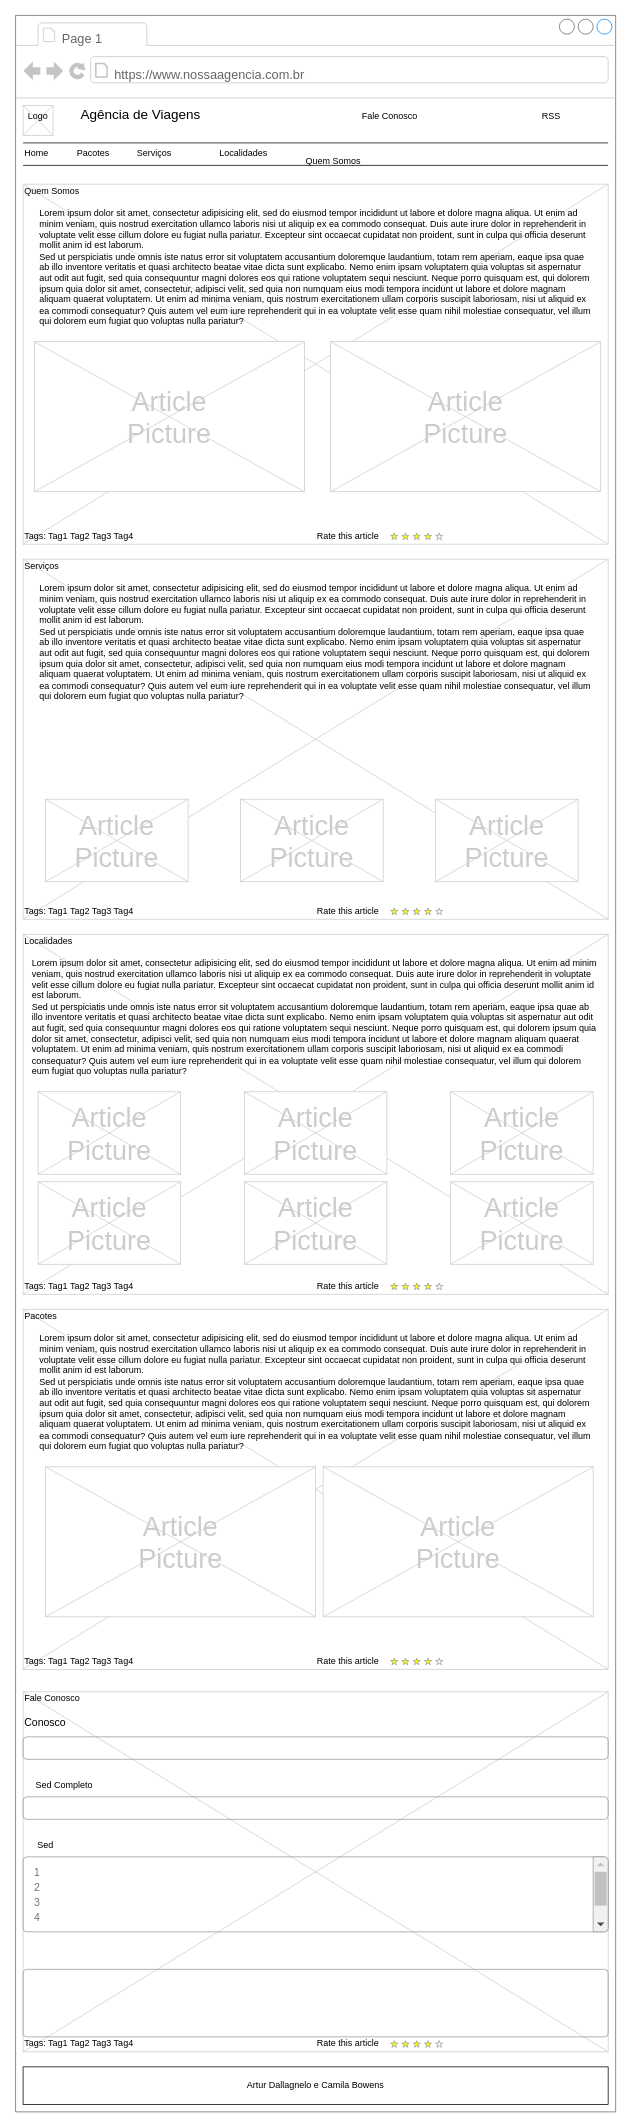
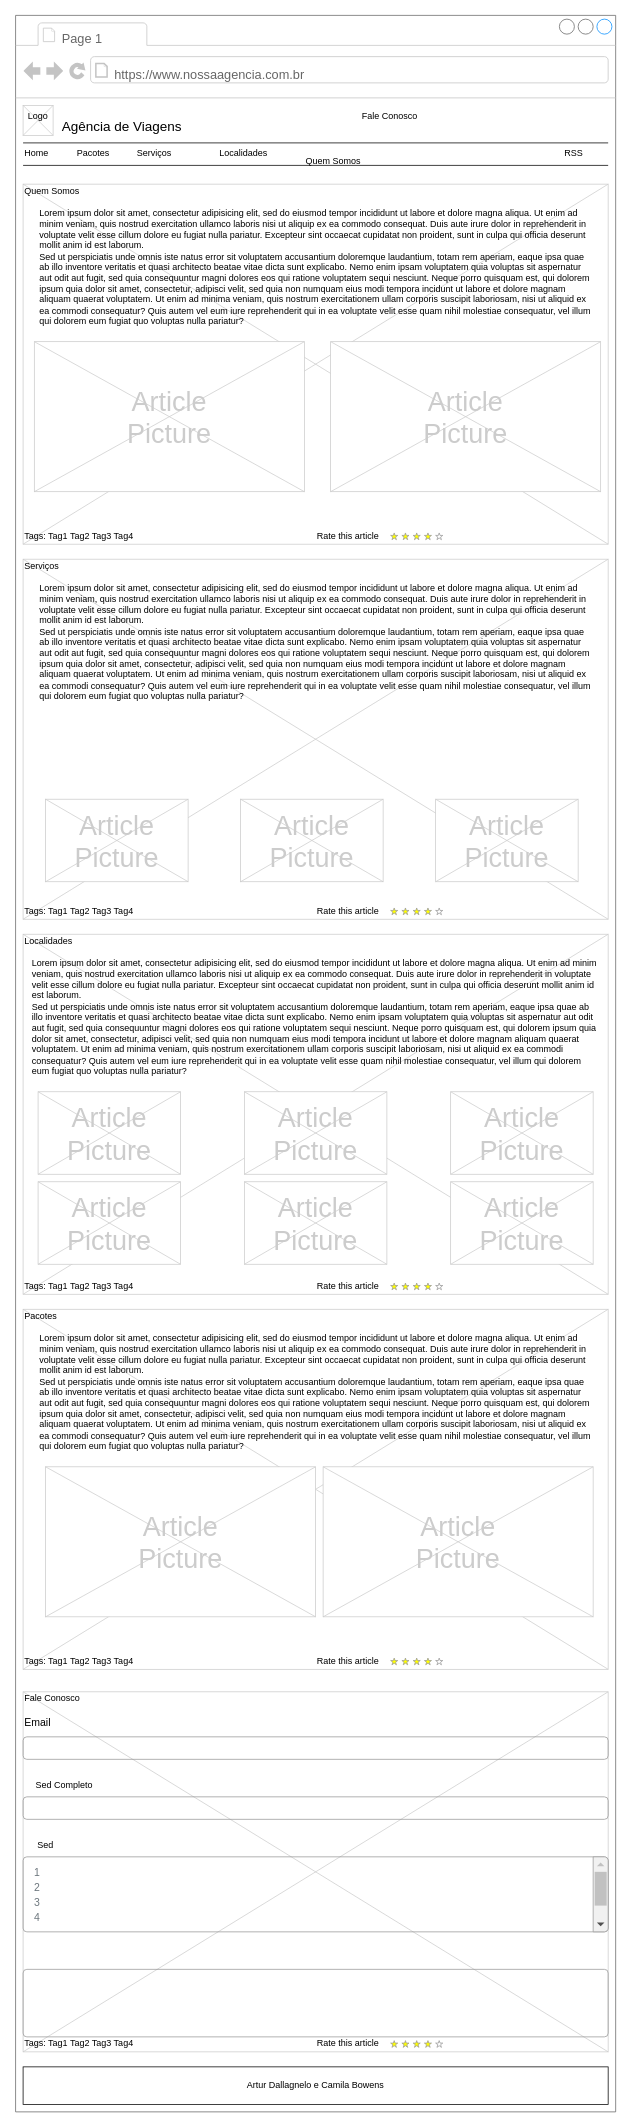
- <mxCell id="6" value="Agência de Viagens" style="text;spacingTop=-5;fontSize=18;fontStyle=0" vertex="1" parent="2"><mxGeometry x="85" y="120" width="230" height="20" as="geometry" /></mxCell>
+ <mxCell id="6" value="Agência de Viagens" style="text;spacingTop=-5;fontSize=18;fontStyle=0" vertex="1" parent="2"><mxGeometry x="60" y="135" width="230" height="20" as="geometry" /></mxCell>
- <mxCell id="17" value="RSS" style="text;spacingTop=-5;" vertex="1" parent="2"><mxGeometry x="700" y="125" width="30" height="20" as="geometry" /></mxCell>
+ <mxCell id="17" value="RSS" style="text;spacingTop=-5;" vertex="1" parent="2"><mxGeometry x="730" y="175.0" width="30" height="20" as="geometry" /></mxCell>
- <mxCell id="73" value="Conosco" style="fillColor=none;strokeColor=none;align=left;fontSize=14;" vertex="1" parent="2"><mxGeometry x="10" y="2255" width="260" height="40" as="geometry" /></mxCell>
+ <mxCell id="73" value="Email" style="fillColor=none;strokeColor=none;align=left;fontSize=14;" vertex="1" parent="2"><mxGeometry x="10" y="2255" width="260" height="40" as="geometry" /></mxCell>
